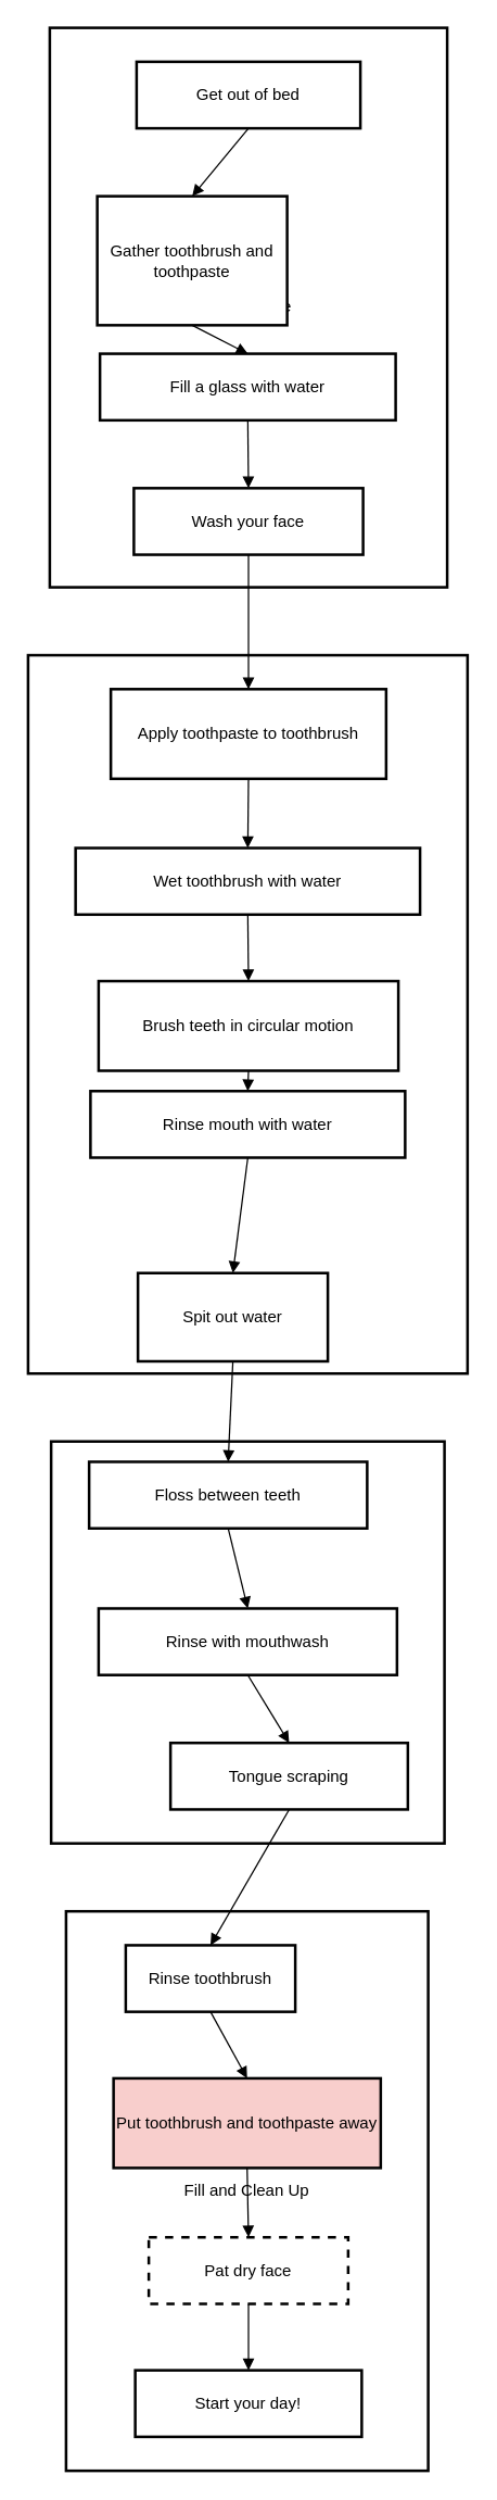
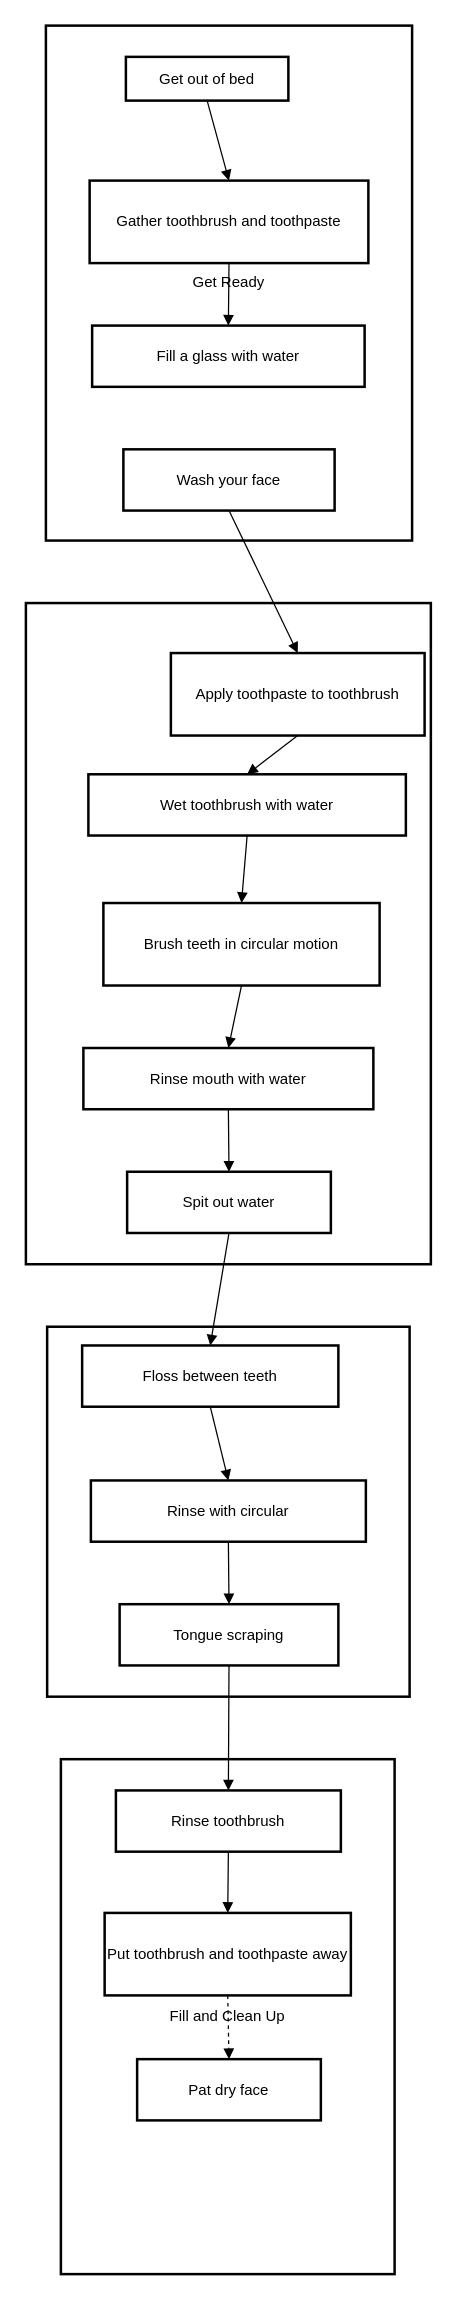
- <mxCell id="6" value="Get out of bed" style="whiteSpace=wrap;strokeWidth=2;" vertex="1" parent="1"><mxGeometry x="100" y="45" width="165" height="49" as="geometry" /></mxCell>
+ <mxCell id="6" value="Get out of bed" style="whiteSpace=wrap;strokeWidth=2;" vertex="1" parent="1"><mxGeometry x="100" y="45" width="130" height="35" as="geometry" /></mxCell>
- <mxCell id="7" value="Gather toothbrush and toothpaste" style="whiteSpace=wrap;strokeWidth=2;" vertex="1" parent="1"><mxGeometry x="71" y="144" width="140" height="95" as="geometry" /></mxCell>
+ <mxCell id="7" value="Gather toothbrush and toothpaste" style="whiteSpace=wrap;strokeWidth=2;" vertex="1" parent="1"><mxGeometry x="71" y="144" width="223" height="66" as="geometry" /></mxCell>
- <mxCell id="5" value="Get Routine" style="whiteSpace=wrap;strokeWidth=2;" vertex="1" parent="1"><mxGeometry x="36" y="20" width="293" height="412" as="geometry" /></mxCell>
+ <mxCell id="5" value="Get Ready" style="whiteSpace=wrap;strokeWidth=2;" vertex="1" parent="1"><mxGeometry x="36" y="20" width="293" height="412" as="geometry" /></mxCell>
- <mxCell id="24" value="" style="curved=1;startArrow=none;endArrow=block;exitX=0.5;exitY=0.99;entryX=0.5;entryY=-0.01;" edge="1" parent="1" source="8" target="9"><mxGeometry relative="1" as="geometry"><Array as="points" /></mxGeometry></mxCell>
- <mxCell id="10" value="Apply toothpaste to toothbrush" style="whiteSpace=wrap;strokeWidth=2;" vertex="1" parent="1"><mxGeometry x="81" y="507" width="203" height="66" as="geometry" /></mxCell>
+ <mxCell id="10" value="Apply toothpaste to toothbrush" style="whiteSpace=wrap;strokeWidth=2;" vertex="1" parent="1"><mxGeometry x="136" y="522" width="203" height="66" as="geometry" /></mxCell>
- <mxCell id="11" value="Wet toothbrush with water" style="whiteSpace=wrap;strokeWidth=2;" vertex="1" parent="1"><mxGeometry x="55" y="624" width="254" height="49" as="geometry" /></mxCell>
+ <mxCell id="11" value="Wet toothbrush with water" style="whiteSpace=wrap;strokeWidth=2;" vertex="1" parent="1"><mxGeometry x="70" y="619" width="254" height="49" as="geometry" /></mxCell>
- <mxCell id="12" value="Brush teeth in circular motion" style="whiteSpace=wrap;strokeWidth=2;" vertex="1" parent="1"><mxGeometry x="72" y="722" width="221" height="66" as="geometry" /></mxCell>
+ <mxCell id="12" value="Brush teeth in circular motion" style="whiteSpace=wrap;strokeWidth=2;" vertex="1" parent="1"><mxGeometry x="82" y="722" width="221" height="66" as="geometry" /></mxCell>
- <mxCell id="13" value="Rinse mouth with water" style="whiteSpace=wrap;strokeWidth=2;" vertex="1" parent="1"><mxGeometry x="66" y="803" width="232" height="49" as="geometry" /></mxCell>
+ <mxCell id="13" value="Rinse mouth with water" style="whiteSpace=wrap;strokeWidth=2;" vertex="1" parent="1"><mxGeometry x="66" y="838" width="232" height="49" as="geometry" /></mxCell>
- <mxCell id="14" value="Spit out water" style="whiteSpace=wrap;strokeWidth=2;" vertex="1" parent="1"><mxGeometry x="101" y="937" width="140" height="65" as="geometry" /></mxCell>
+ <mxCell id="14" value="Spit out water" style="whiteSpace=wrap;strokeWidth=2;" vertex="1" parent="1"><mxGeometry x="101" y="937" width="163" height="49" as="geometry" /></mxCell>
- <mxCell id="16" value="Rinse with mouthwash" style="whiteSpace=wrap;strokeWidth=2;" vertex="1" parent="1"><mxGeometry x="72" y="1184" width="220" height="49" as="geometry" /></mxCell>
+ <mxCell id="16" value="Rinse with circular" style="whiteSpace=wrap;strokeWidth=2;" vertex="1" parent="1"><mxGeometry x="72" y="1184" width="220" height="49" as="geometry" /></mxCell>
- <mxCell id="17" value="Tongue scraping" style="whiteSpace=wrap;strokeWidth=2;" vertex="1" parent="1"><mxGeometry x="125" y="1283" width="175" height="49" as="geometry" /></mxCell>
+ <mxCell id="17" value="Tongue scraping" style="whiteSpace=wrap;strokeWidth=2;" vertex="1" parent="1"><mxGeometry x="95" y="1283" width="175" height="49" as="geometry" /></mxCell>
- <mxCell id="18" value="Rinse toothbrush" style="whiteSpace=wrap;strokeWidth=2;" vertex="1" parent="1"><mxGeometry x="92" y="1432" width="125" height="49" as="geometry" /></mxCell>
+ <mxCell id="18" value="Rinse toothbrush" style="whiteSpace=wrap;strokeWidth=2;" vertex="1" parent="1"><mxGeometry x="92" y="1432" width="180" height="49" as="geometry" /></mxCell>
- <mxCell id="19" value="Put toothbrush and toothpaste away" style="whiteSpace=wrap;strokeWidth=2;fillColor=#f8cecc;" vertex="1" parent="1"><mxGeometry x="83" y="1530" width="197" height="66" as="geometry" /></mxCell>
+ <mxCell id="19" value="Put toothbrush and toothpaste away" style="whiteSpace=wrap;strokeWidth=2;" vertex="1" parent="1"><mxGeometry x="83" y="1530" width="197" height="66" as="geometry" /></mxCell>
- <mxCell id="35" value="" style="curved=1;startArrow=none;endArrow=block;exitX=0.5;exitY=1.01;entryX=0.5;entryY=-0.01;" edge="1" parent="1" source="19" target="20"><mxGeometry relative="1" as="geometry"><Array as="points" /></mxGeometry></mxCell>
+ <mxCell id="35" value="" style="curved=1;startArrow=none;endArrow=block;exitX=0.5;exitY=1.01;entryX=0.5;entryY=-0.01;dashed=1;" edge="1" parent="1" source="19" target="20"><mxGeometry relative="1" as="geometry"><Array as="points" /></mxGeometry></mxCell>
- <mxCell id="20" value="Pat dry face" style="whiteSpace=wrap;strokeWidth=2;dashed=1;" vertex="1" parent="1"><mxGeometry x="109" y="1647" width="147" height="49" as="geometry" /></mxCell>
+ <mxCell id="20" value="Pat dry face" style="whiteSpace=wrap;strokeWidth=2;" vertex="1" parent="1"><mxGeometry x="109" y="1647" width="147" height="49" as="geometry" /></mxCell>
- <mxCell id="36" value="" style="curved=1;startArrow=none;endArrow=block;exitX=0.5;exitY=0.99;entryX=0.5;entryY=0.01;" edge="1" parent="1" source="20" target="21"><mxGeometry relative="1" as="geometry"><Array as="points" /></mxGeometry></mxCell>
- <mxCell id="21" value="Start your day!" style="whiteSpace=wrap;strokeWidth=2;" vertex="1" parent="1"><mxGeometry x="99" y="1745" width="167" height="49" as="geometry" /></mxCell>
